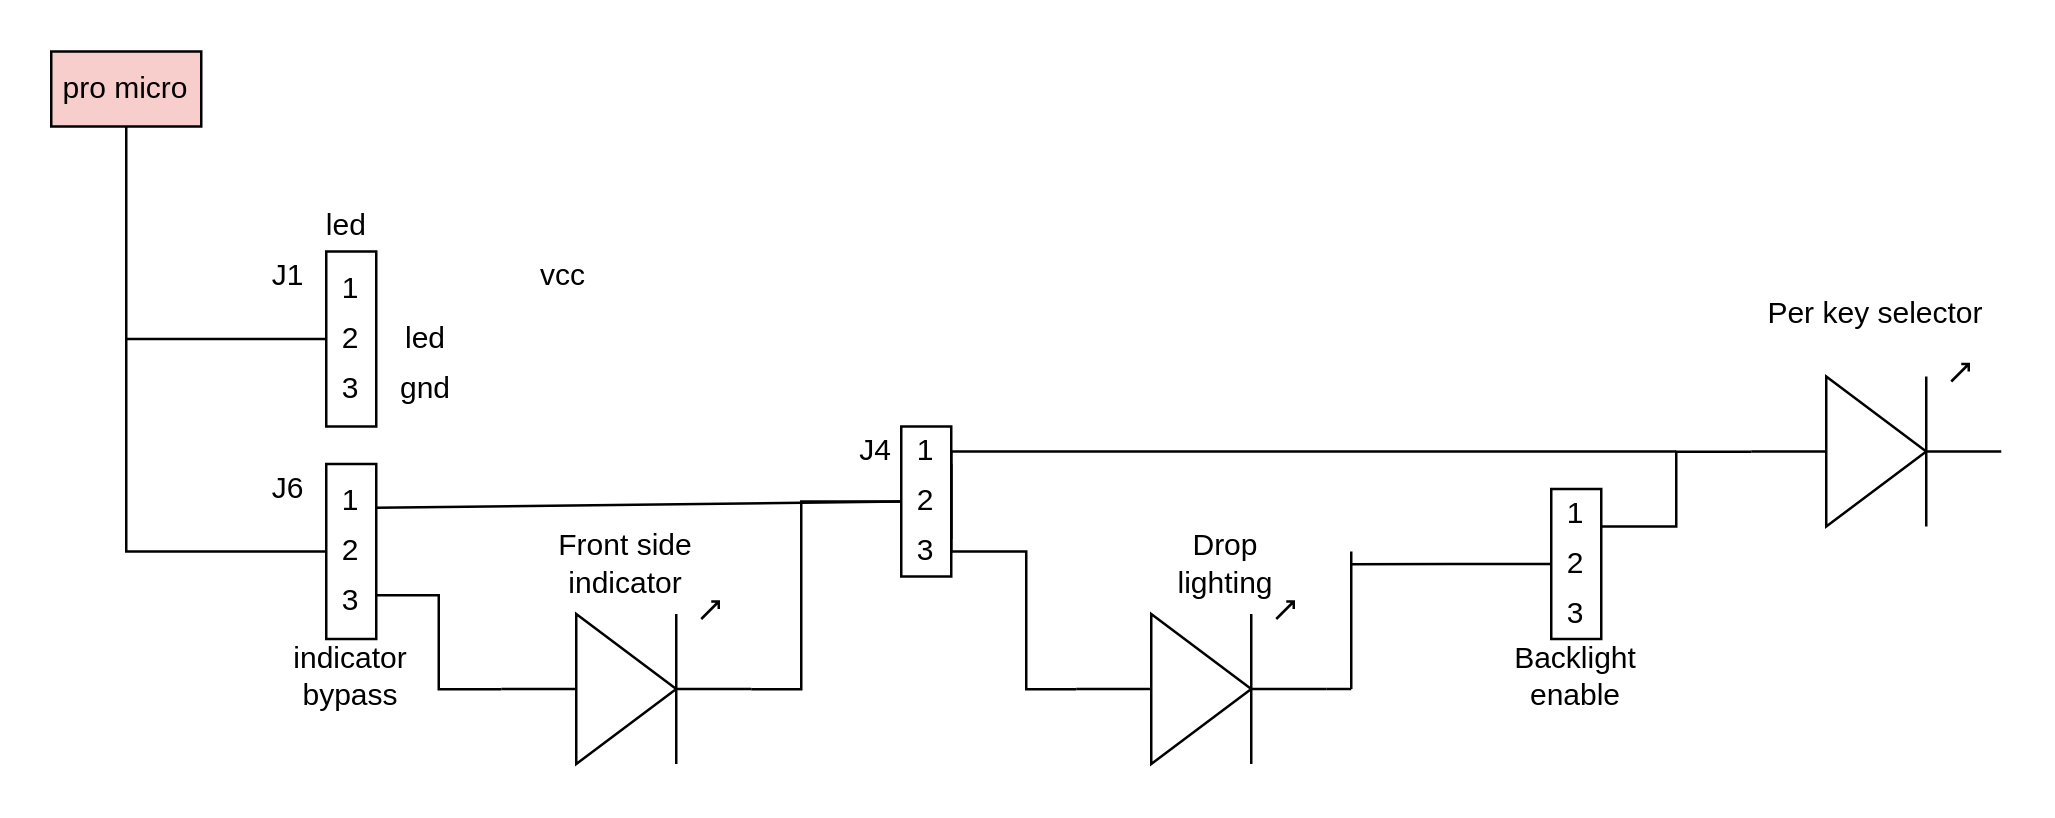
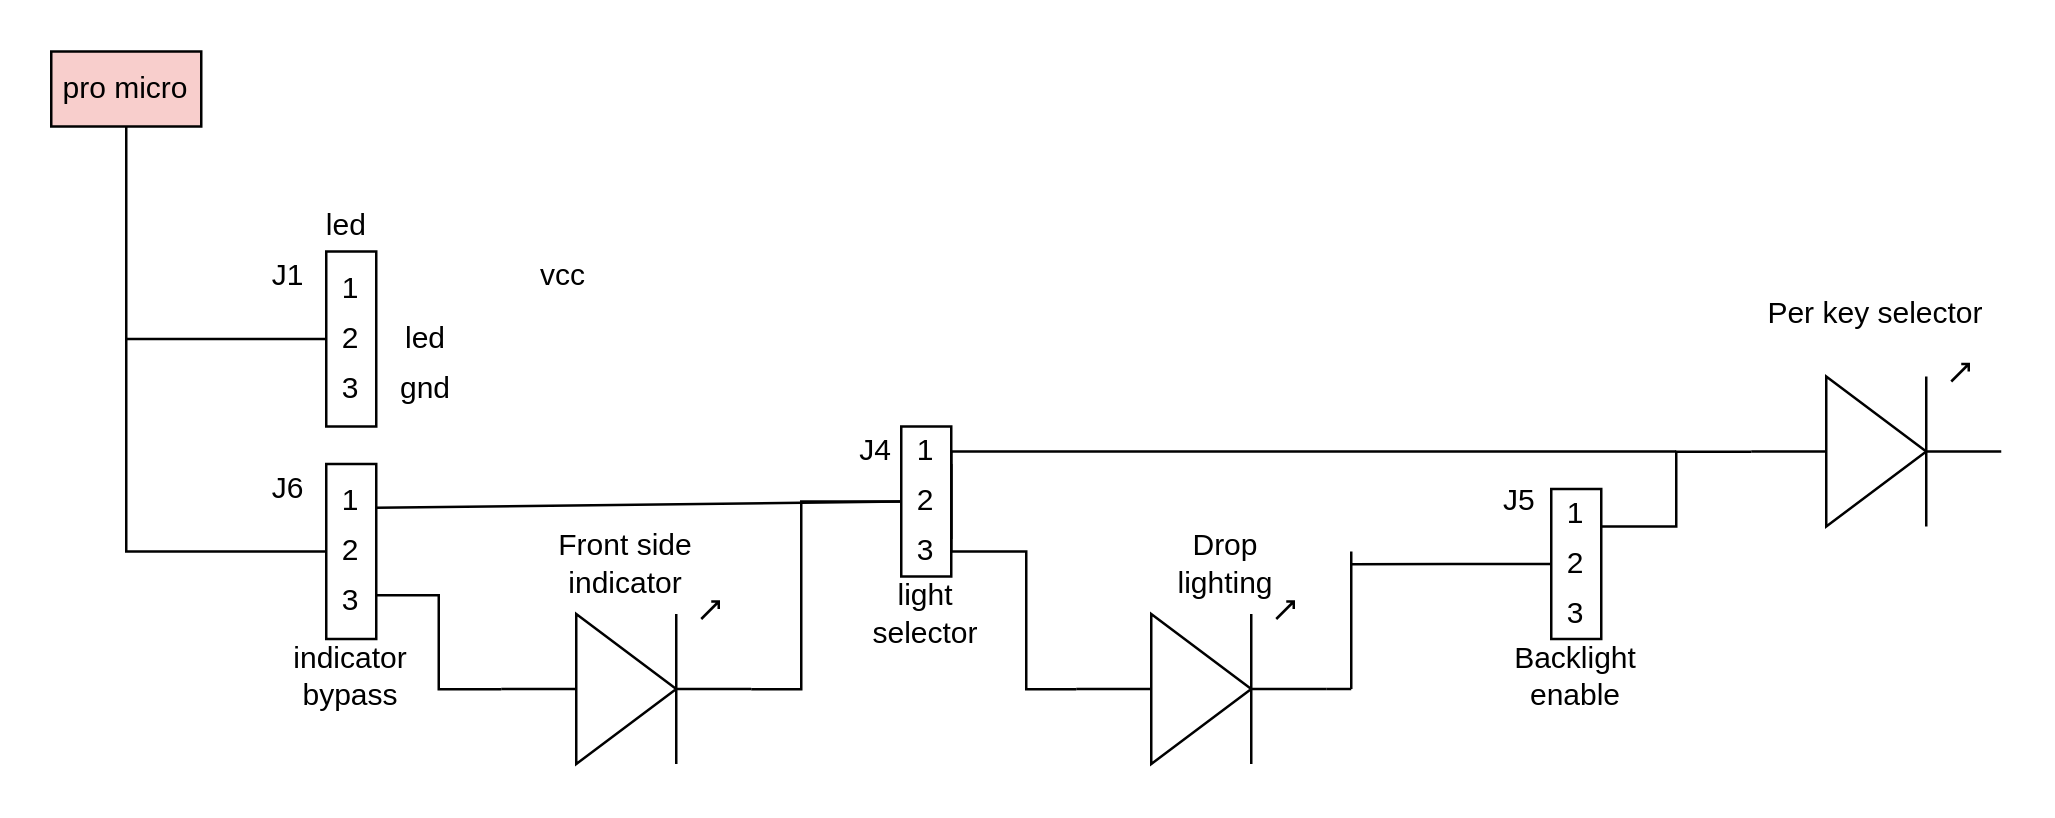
+ <mxCell id="28" value="J5" style="text;html=1;strokeColor=none;fillColor=none;align=center;verticalAlign=middle;whiteSpace=wrap;rounded=0;" parent="1" vertex="1"><mxGeometry x="595" y="190" width="25" height="20" as="geometry" /></mxCell>
+ <mxCell id="19" value="light selector" style="text;html=1;strokeColor=none;fillColor=none;align=center;verticalAlign=middle;whiteSpace=wrap;rounded=0;" parent="1" vertex="1"><mxGeometry x="340" y="235" width="60" height="20" as="geometry" /></mxCell>
